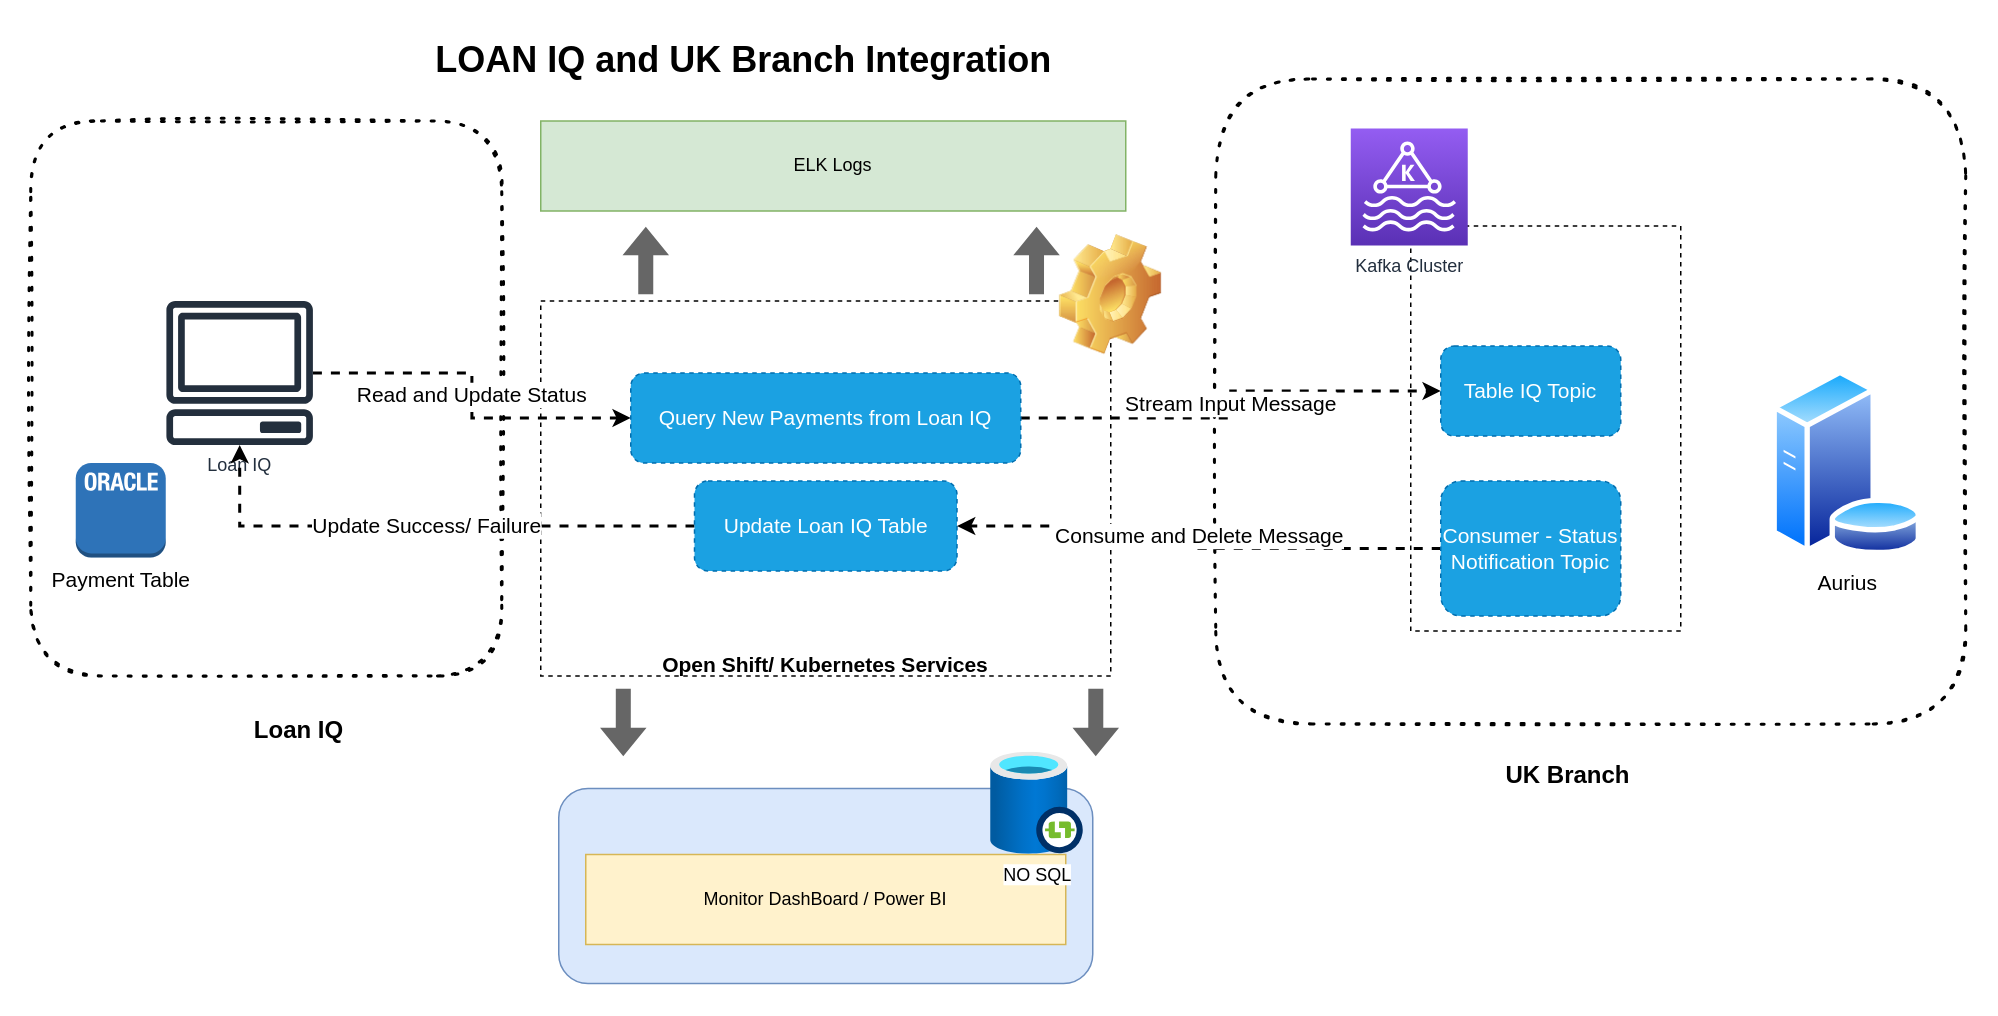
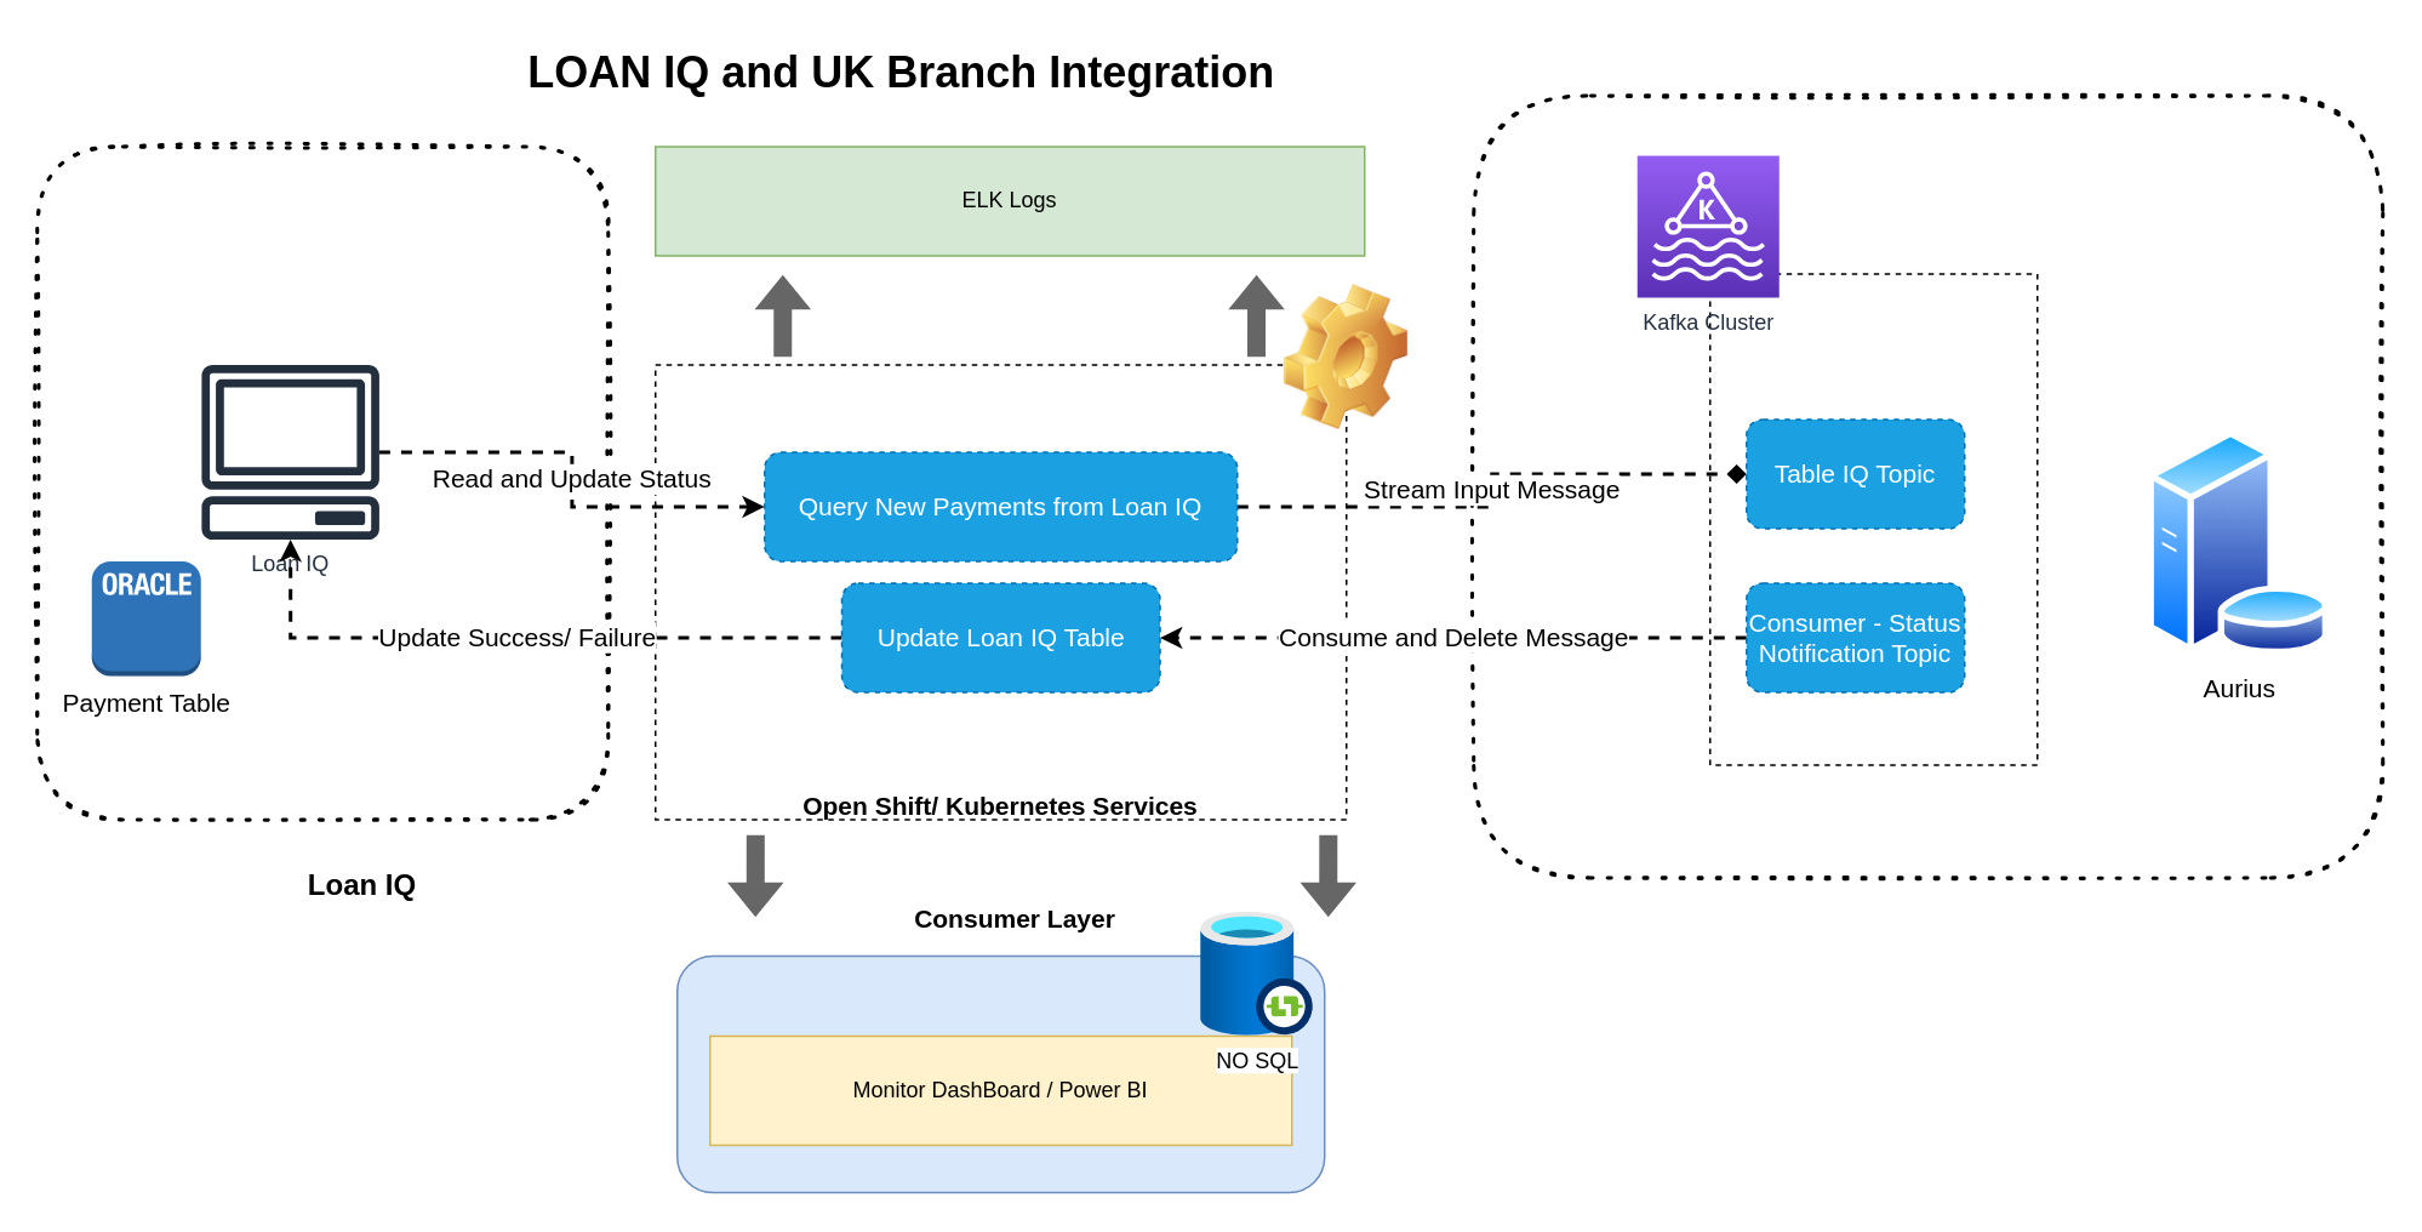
- <mxCell id="17" value="Stream Input Message" style="edgeStyle=orthogonalEdgeStyle;rounded=0;orthogonalLoop=1;jettySize=auto;html=1;dashed=1;fontSize=14;fontColor=#000000;strokeWidth=2;fillColor=#666666;" parent="1" source="18" target="21" edge="1"><mxGeometry relative="1" as="geometry" /></mxCell>
+ <mxCell id="17" value="Stream Input Message" style="edgeStyle=orthogonalEdgeStyle;rounded=0;orthogonalLoop=1;jettySize=auto;html=1;dashed=1;fontSize=14;fontColor=#000000;strokeWidth=2;fillColor=#666666;endArrow=diamond;" parent="1" source="18" target="21" edge="1"><mxGeometry relative="1" as="geometry" /></mxCell>
- <mxCell id="24" value="Aurius" style="aspect=fixed;perimeter=ellipsePerimeter;html=1;align=center;shadow=0;dashed=0;spacingTop=3;image;image=img/lib/active_directory/database_server.svg;fontSize=14;fontColor=#000000;strokeColor=#000000;fillColor=none;" parent="1" vertex="1"><mxGeometry x="1180" y="246" width="101.68" height="124" as="geometry" /></mxCell>
+ <mxCell id="24" value="Aurius" style="aspect=fixed;perimeter=ellipsePerimeter;html=1;align=center;shadow=0;dashed=0;spacingTop=3;image;image=img/lib/active_directory/database_server.svg;fontSize=14;fontColor=#000000;strokeColor=#000000;fillColor=none;" parent="1" vertex="1"><mxGeometry x="1180" y="236" width="101.68" height="124" as="geometry" /></mxCell>
- <mxCell id="23" value="Consumer - Status Notification Topic" style="rounded=1;whiteSpace=wrap;html=1;dashed=1;fontSize=14;fontColor=#ffffff;strokeColor=#006EAF;fillColor=#1ba1e2;" parent="1" vertex="1"><mxGeometry x="960" y="320" width="120" height="90" as="geometry" /></mxCell>
+ <mxCell id="23" value="Consumer - Status Notification Topic" style="rounded=1;whiteSpace=wrap;html=1;dashed=1;fontSize=14;fontColor=#ffffff;strokeColor=#006EAF;fillColor=#1ba1e2;" parent="1" vertex="1"><mxGeometry x="960" y="320" width="120" height="60" as="geometry" /></mxCell>
+ <mxCell id="10" value="&lt;b&gt;&lt;font style=&quot;font-size: 14px&quot;&gt;Consumer Layer&lt;/font&gt;&lt;/b&gt;" style="text;html=1;strokeColor=none;fillColor=none;align=center;verticalAlign=middle;whiteSpace=wrap;rounded=0;" parent="1" vertex="1"><mxGeometry x="477.5" y="485" width="160" height="40" as="geometry" /></mxCell>
- <mxCell id="28" value="UK Branch" style="text;html=1;strokeColor=none;fillColor=none;align=center;verticalAlign=middle;whiteSpace=wrap;rounded=0;glass=1;dashed=1;dashPattern=1 4;sketch=1;fontSize=16;fontColor=#000000;fontStyle=1" parent="1" vertex="1"><mxGeometry x="990" y="501" width="110" height="30" as="geometry" /></mxCell>
